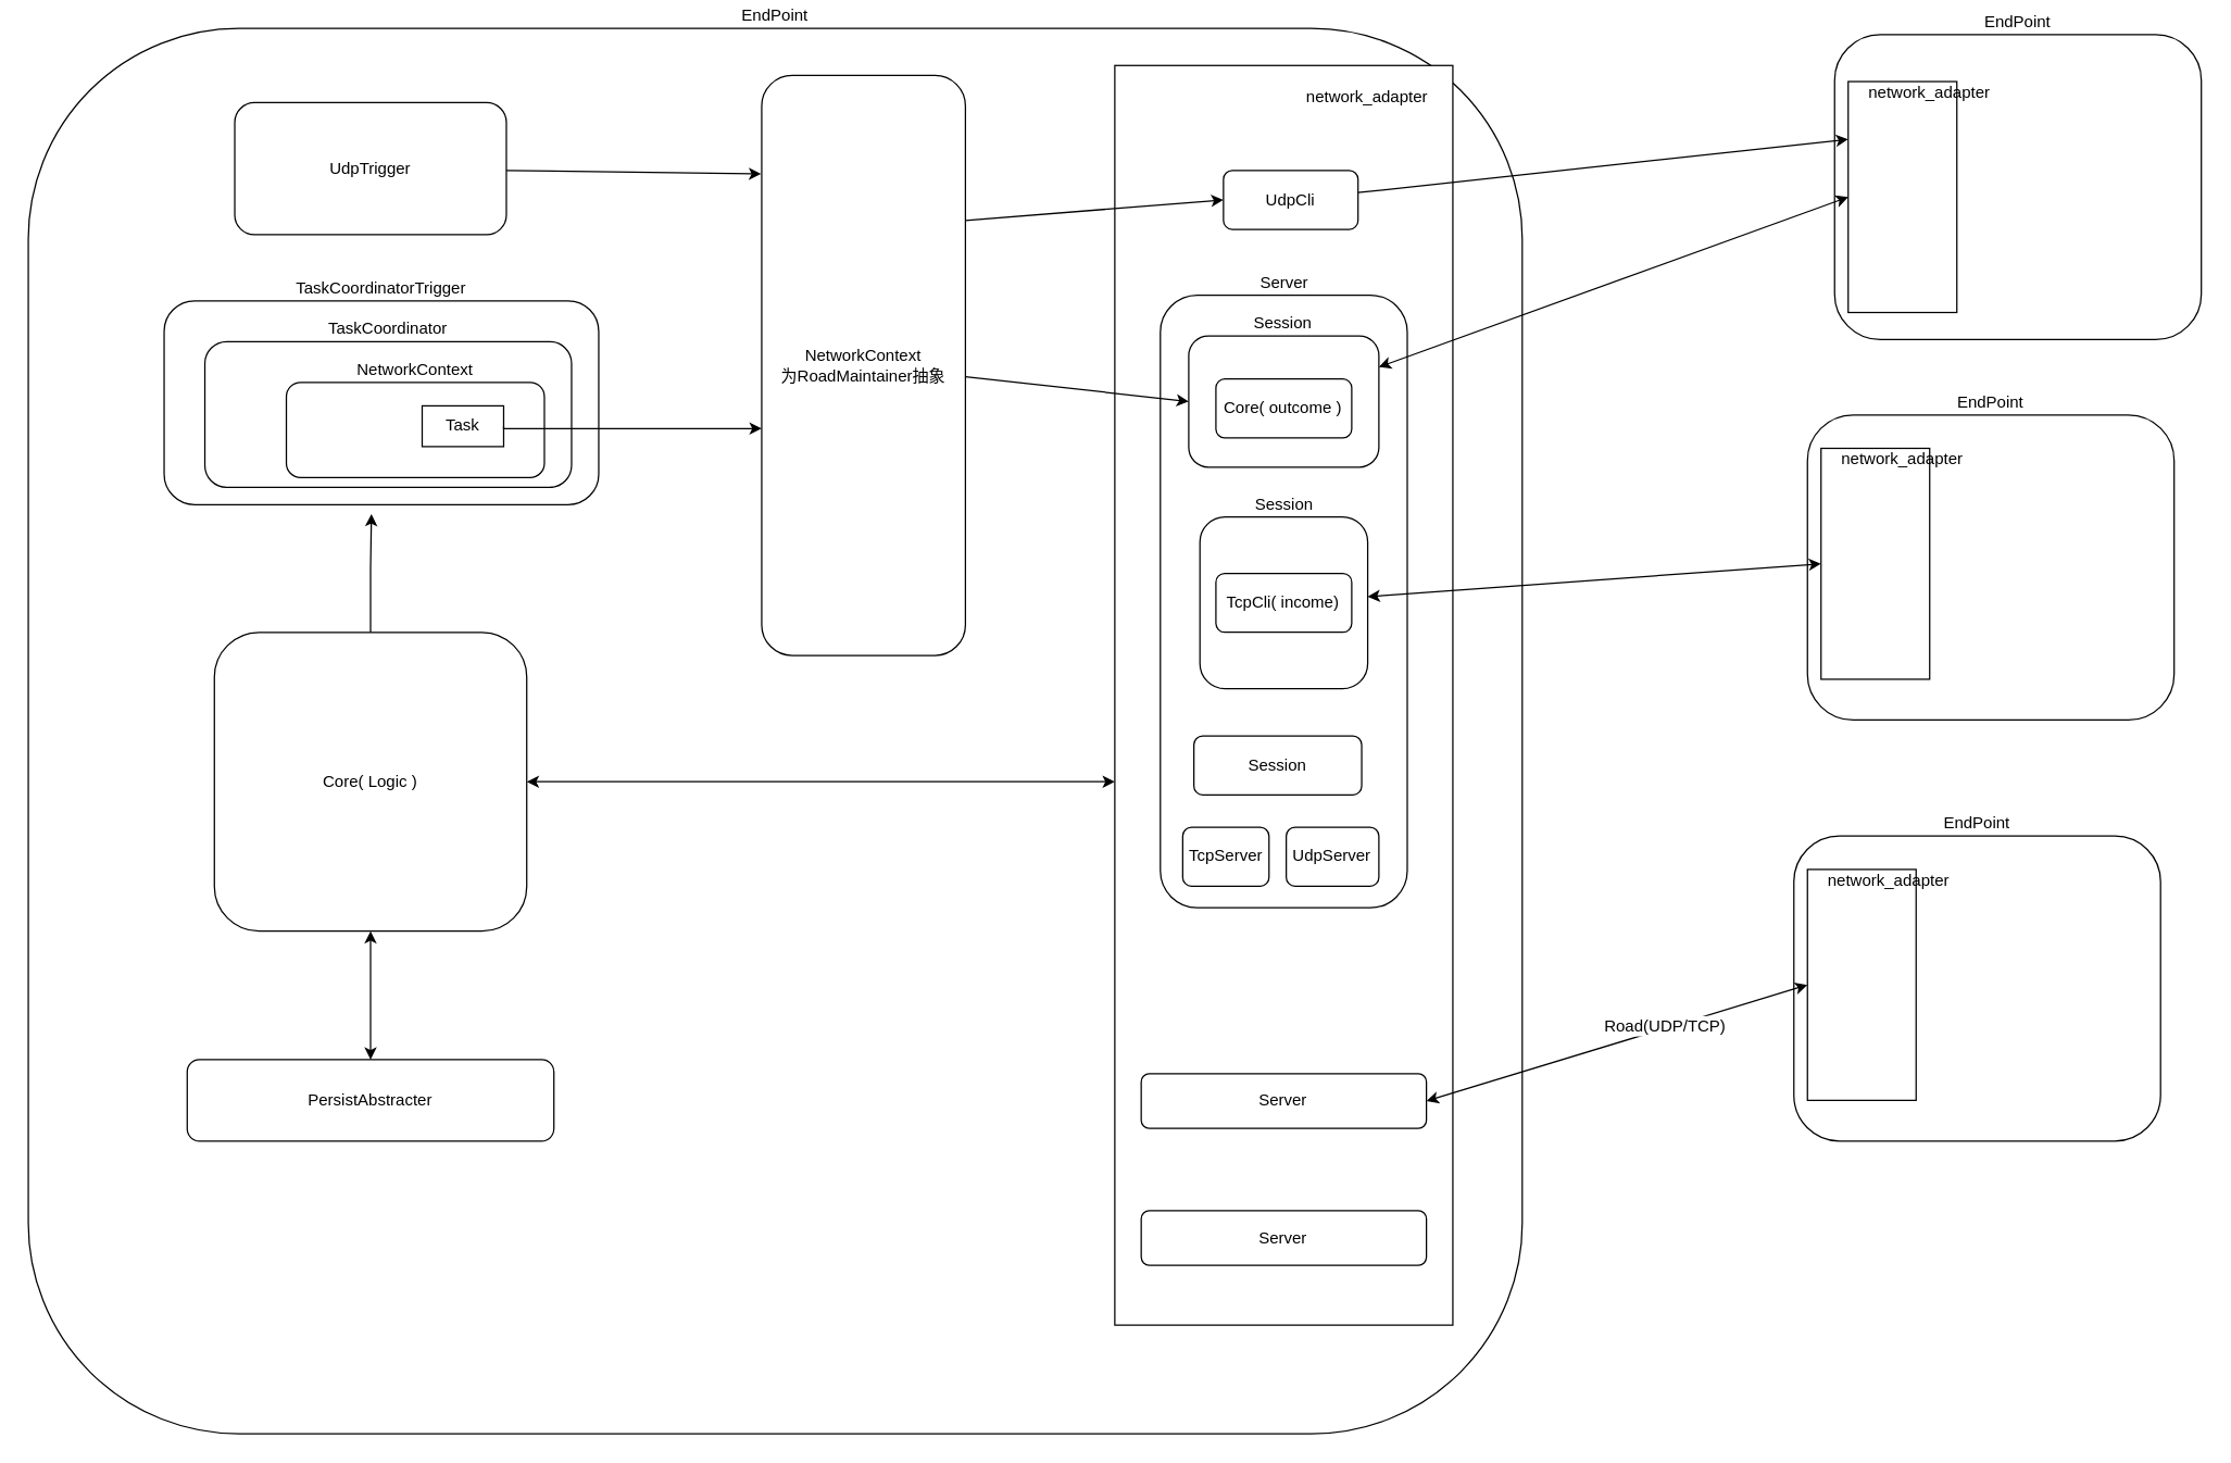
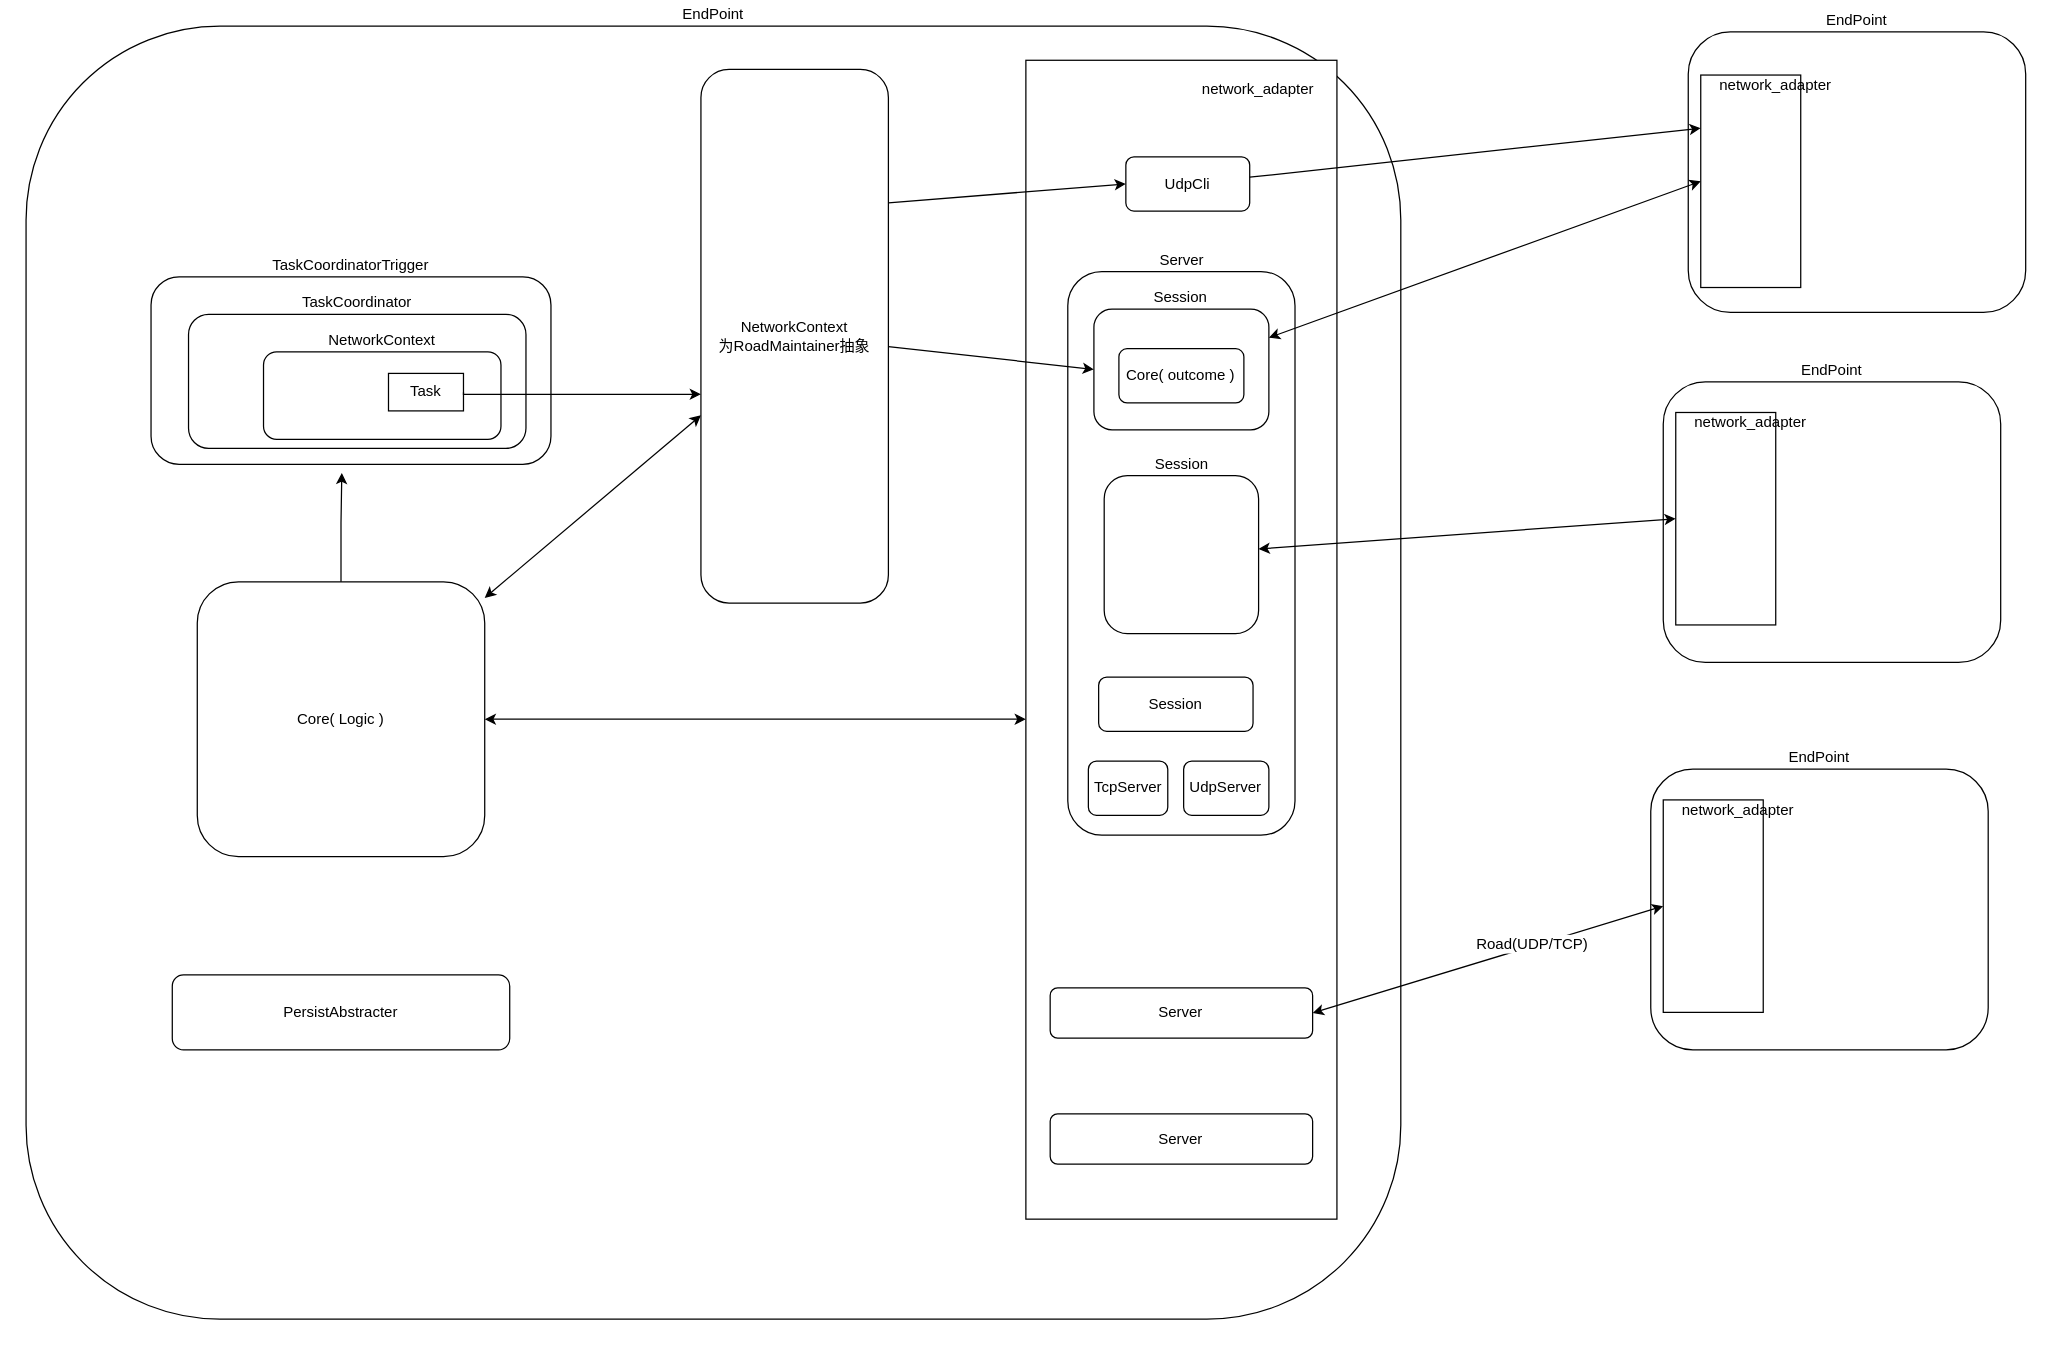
- <mxCell id="42" value="UdpTrigger" style="rounded=1;whiteSpace=wrap;html=1;labelPosition=center;verticalLabelPosition=middle;align=center;verticalAlign=middle;" parent="1" vertex="1"><mxGeometry x="172" y="75" width="200" height="97.27" as="geometry" /></mxCell>
- <mxCell id="41" style="edgeStyle=none;html=1;entryX=-0.003;entryY=0.17;entryDx=0;entryDy=0;entryPerimeter=0;" edge="1" parent="1" source="42" target="50"><mxGeometry relative="1" as="geometry" /></mxCell>
- <mxCell id="26" value="TcpCli( income)" style="rounded=1;whiteSpace=wrap;html=1;" parent="18" vertex="1"><mxGeometry x="40.9" y="304.803" width="100" height="43.367" as="geometry" /></mxCell>
- <mxCell id="30" style="edgeStyle=none;html=1;entryX=0.5;entryY=0;entryDx=0;entryDy=0;startArrow=classic;startFill=1;" parent="1" source="32" target="33" edge="1"><mxGeometry relative="1" as="geometry" /></mxCell>
+ <mxCell id="30" style="edgeStyle=none;html=1;startArrow=classic;startFill=1;" parent="1" source="32" target="50" edge="1"><mxGeometry relative="1" as="geometry" /></mxCell>
